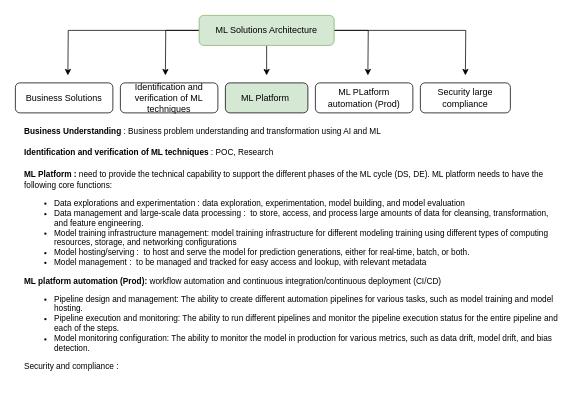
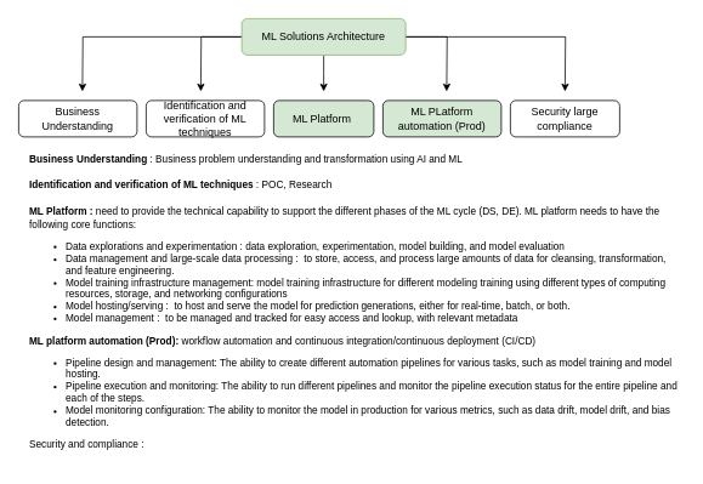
- <mxCell id="8" value="Business Solutions" style="rounded=1;whiteSpace=wrap;html=1;" vertex="1" parent="1"><mxGeometry x="20" y="110" width="130" height="40" as="geometry" /></mxCell>
+ <mxCell id="8" value="Business Understanding" style="rounded=1;whiteSpace=wrap;html=1;" vertex="1" parent="1"><mxGeometry x="20" y="110" width="130" height="40" as="geometry" /></mxCell>
- <mxCell id="11" value="ML PLatform automation (Prod)" style="rounded=1;whiteSpace=wrap;html=1;" vertex="1" parent="1"><mxGeometry x="420" y="110" width="130" height="40" as="geometry" /></mxCell>
+ <mxCell id="11" value="ML PLatform automation (Prod)" style="rounded=1;whiteSpace=wrap;html=1;fillColor=#d5e8d4;" vertex="1" parent="1"><mxGeometry x="420" y="110" width="130" height="40" as="geometry" /></mxCell>
